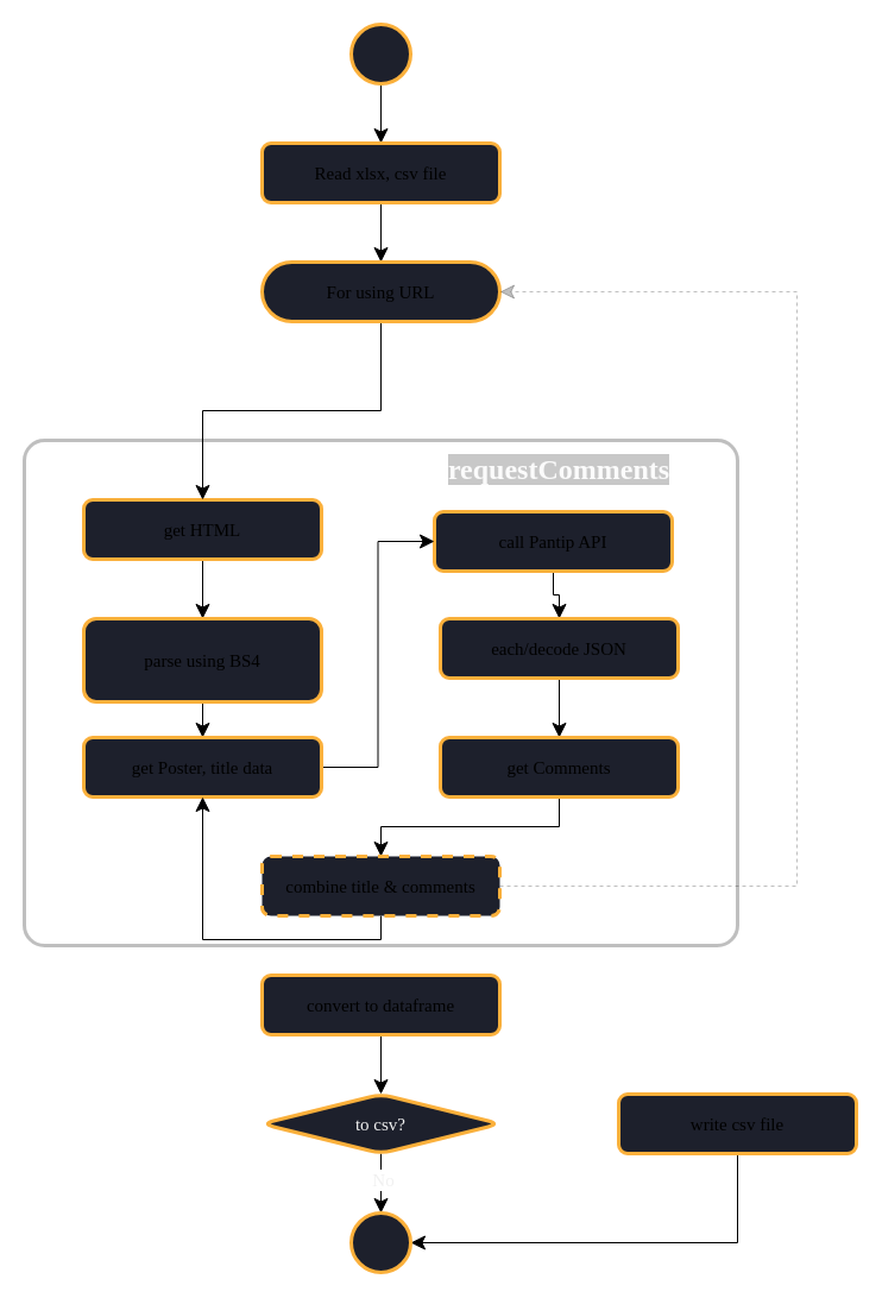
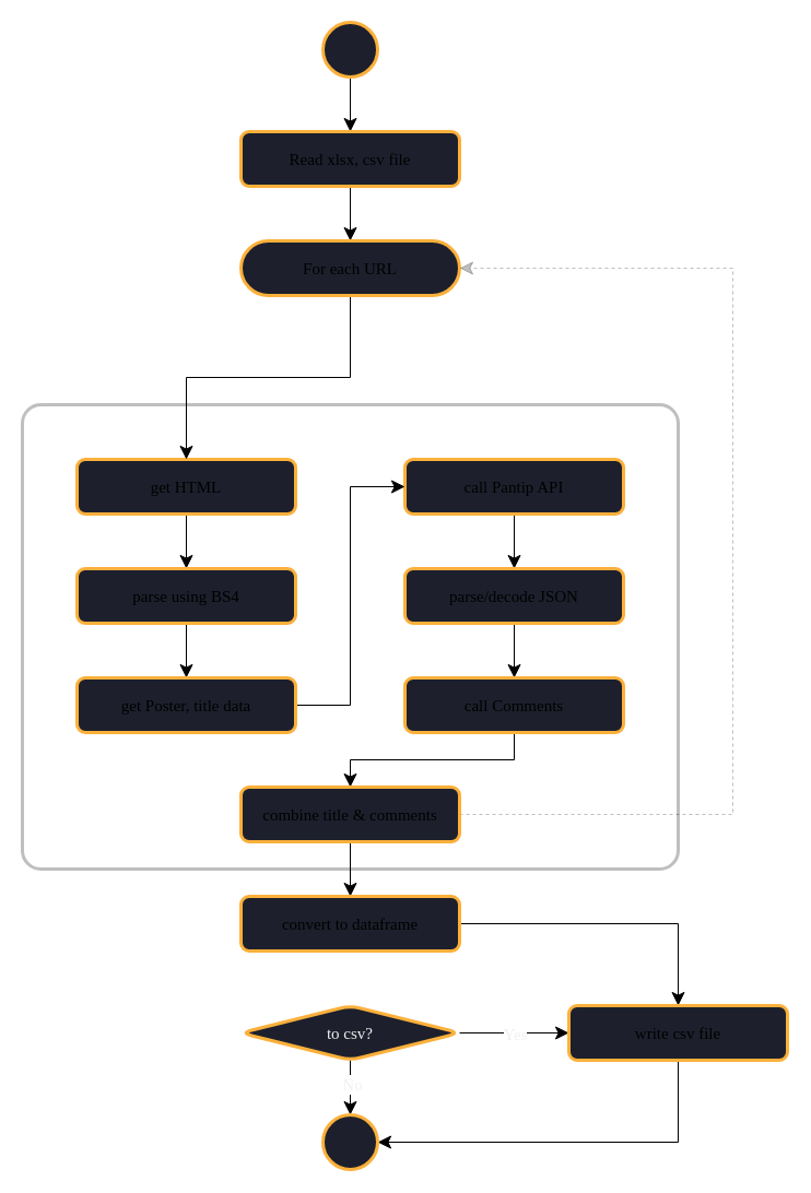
- <mxCell id="10" value="For using URL" style="rounded=1;whiteSpace=wrap;html=1;fontSize=15;arcSize=50;fontFamily=DM sans;fillColor=#1D202C;strokeColor=#FBB03B;strokeWidth=3;" parent="1" vertex="1"><mxGeometry x="220" y="220" width="200" height="50" as="geometry" /></mxCell>
+ <mxCell id="10" value="For each URL" style="rounded=1;whiteSpace=wrap;html=1;fontSize=15;arcSize=50;fontFamily=DM sans;fillColor=#1D202C;strokeColor=#FBB03B;strokeWidth=3;" parent="1" vertex="1"><mxGeometry x="220" y="220" width="200" height="50" as="geometry" /></mxCell>
- <mxCell id="17" value="&lt;span style=&quot;font-size: 24px ; font-style: normal ; letter-spacing: normal ; text-indent: 0px ; text-transform: none ; word-spacing: 0px ; background-color: rgb(42 , 42 , 42) ; display: inline ; float: none&quot;&gt;requestComments&lt;/span&gt;" style="text;whiteSpace=wrap;html=1;fontSize=24;verticalAlign=middle;fontStyle=1;fontFamily=DM sans;fontColor=#F0F0F0;textOpacity=25;align=center;" parent="1" vertex="1"><mxGeometry x="370" y="370" width="200" height="50" as="geometry" /></mxCell>
- <mxCell id="12" value="call Pantip API" style="rounded=1;whiteSpace=wrap;html=1;fontSize=15;fontFamily=DM sans;fillColor=#1D202C;strokeColor=#FBB03B;strokeWidth=3;" parent="1" vertex="1"><mxGeometry x="365" y="430" width="200" height="50" as="geometry" /></mxCell>
+ <mxCell id="12" value="call Pantip API" style="rounded=1;whiteSpace=wrap;html=1;fontSize=15;fontFamily=DM sans;fillColor=#1D202C;strokeColor=#FBB03B;strokeWidth=3;" parent="1" vertex="1"><mxGeometry x="370" y="420" width="200" height="50" as="geometry" /></mxCell>
- <mxCell id="19" value="each/decode JSON" style="rounded=1;whiteSpace=wrap;html=1;fontSize=15;fontFamily=DM sans;fillColor=#1D202C;strokeColor=#FBB03B;strokeWidth=3;" parent="1" vertex="1"><mxGeometry x="370" y="520" width="200" height="50" as="geometry" /></mxCell>
+ <mxCell id="19" value="parse/decode JSON" style="rounded=1;whiteSpace=wrap;html=1;fontSize=15;fontFamily=DM sans;fillColor=#1D202C;strokeColor=#FBB03B;strokeWidth=3;" parent="1" vertex="1"><mxGeometry x="370" y="520" width="200" height="50" as="geometry" /></mxCell>
- <mxCell id="14" value="parse using BS4" style="rounded=1;whiteSpace=wrap;html=1;fontSize=15;fontFamily=DM sans;fillColor=#1D202C;strokeColor=#FBB03B;strokeWidth=3;" parent="1" vertex="1"><mxGeometry x="70" y="520" width="200" height="70" as="geometry" /></mxCell>
+ <mxCell id="14" value="parse using BS4" style="rounded=1;whiteSpace=wrap;html=1;fontSize=15;fontFamily=DM sans;fillColor=#1D202C;strokeColor=#FBB03B;strokeWidth=3;" parent="1" vertex="1"><mxGeometry x="70" y="520" width="200" height="50" as="geometry" /></mxCell>
- <mxCell id="21" value="get Comments" style="rounded=1;whiteSpace=wrap;html=1;fontSize=15;fontFamily=DM sans;fillColor=#1D202C;strokeColor=#FBB03B;strokeWidth=3;" parent="1" vertex="1"><mxGeometry x="370" y="620" width="200" height="50" as="geometry" /></mxCell>
+ <mxCell id="21" value="call Comments" style="rounded=1;whiteSpace=wrap;html=1;fontSize=15;fontFamily=DM sans;fillColor=#1D202C;strokeColor=#FBB03B;strokeWidth=3;" parent="1" vertex="1"><mxGeometry x="370" y="620" width="200" height="50" as="geometry" /></mxCell>
- <mxCell id="24" value="combine title &amp;amp; comments" style="rounded=1;whiteSpace=wrap;html=1;fontSize=15;fontFamily=DM sans;fillColor=#1D202C;strokeColor=#FBB03B;strokeWidth=3;dashed=1;" parent="1" vertex="1"><mxGeometry x="220" y="720" width="200" height="50" as="geometry" /></mxCell>
+ <mxCell id="24" value="combine title &amp;amp; comments" style="rounded=1;whiteSpace=wrap;html=1;fontSize=15;fontFamily=DM sans;fillColor=#1D202C;strokeColor=#FBB03B;strokeWidth=3;" parent="1" vertex="1"><mxGeometry x="220" y="720" width="200" height="50" as="geometry" /></mxCell>
- <mxCell id="22" value="" style="edgeStyle=orthogonalEdgeStyle;rounded=0;orthogonalLoop=1;jettySize=auto;html=1;fontFamily=DM sans;fontSize=24;fontColor=#F0F0F0;startSize=10;endSize=10;exitX=0.5;exitY=1;exitDx=0;exitDy=0;" parent="1" source="24" target="16" edge="1"><mxGeometry relative="1" as="geometry"><mxPoint x="320" y="795" as="sourcePoint" /></mxGeometry></mxCell>
+ <mxCell id="22" value="" style="edgeStyle=orthogonalEdgeStyle;rounded=0;orthogonalLoop=1;jettySize=auto;html=1;fontFamily=DM sans;fontSize=24;fontColor=#F0F0F0;startSize=10;endSize=10;exitX=0.5;exitY=1;exitDx=0;exitDy=0;" parent="1" source="24" target="26" edge="1"><mxGeometry relative="1" as="geometry"><mxPoint x="320" y="795" as="sourcePoint" /></mxGeometry></mxCell>
- <mxCell id="25" value="" style="edgeStyle=orthogonalEdgeStyle;rounded=0;orthogonalLoop=1;jettySize=auto;html=1;fontFamily=DM sans;fontSize=24;fontColor=#F0F0F0;startSize=10;endSize=10;" parent="1" source="26" target="31" edge="1"><mxGeometry relative="1" as="geometry" /></mxCell>
+ <mxCell id="25" value="" style="edgeStyle=orthogonalEdgeStyle;rounded=0;orthogonalLoop=1;jettySize=auto;html=1;fontFamily=DM sans;fontSize=24;fontColor=#F0F0F0;startSize=10;endSize=10;" parent="1" source="26" target="33" edge="1"><mxGeometry relative="1" as="geometry" /></mxCell>
+ <mxCell id="27" value="" style="edgeStyle=orthogonalEdgeStyle;rounded=0;orthogonalLoop=1;jettySize=auto;html=1;fontFamily=DM sans;fontSize=15;fontColor=#F0F0F0;startSize=10;endSize=10;" parent="1" source="31" target="33" edge="1"><mxGeometry relative="1" as="geometry" /></mxCell>
+ <mxCell id="28" value="Yes" style="edgeLabel;html=1;align=center;verticalAlign=middle;resizable=0;points=[];fontSize=15;fontFamily=DM sans;fontColor=#F0F0F0;" parent="27" vertex="1" connectable="0"><mxGeometry x="-0.3" y="-1" relative="1" as="geometry"><mxPoint x="15" y="-1" as="offset" /></mxGeometry></mxCell>
